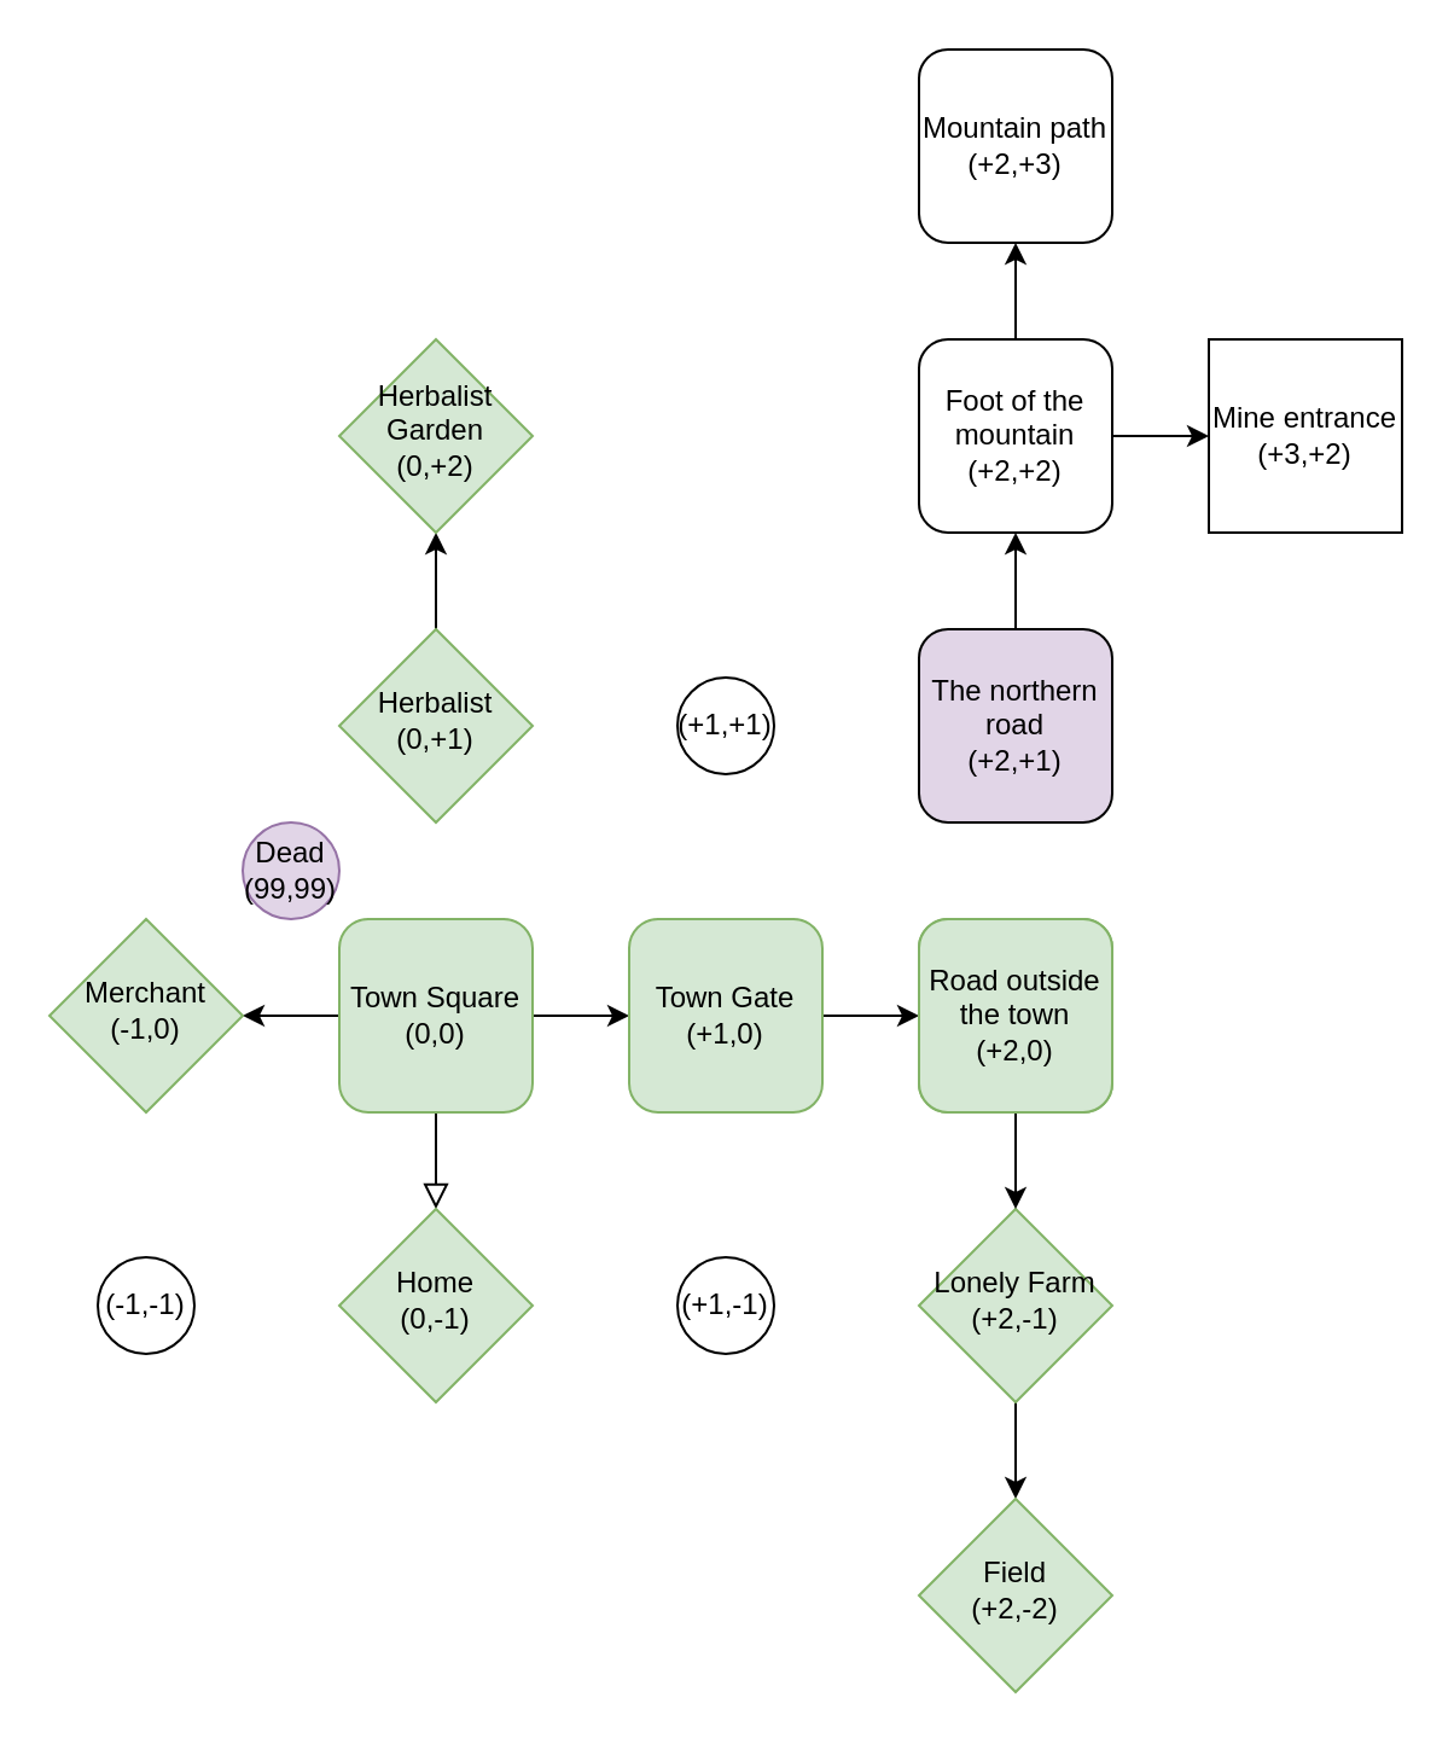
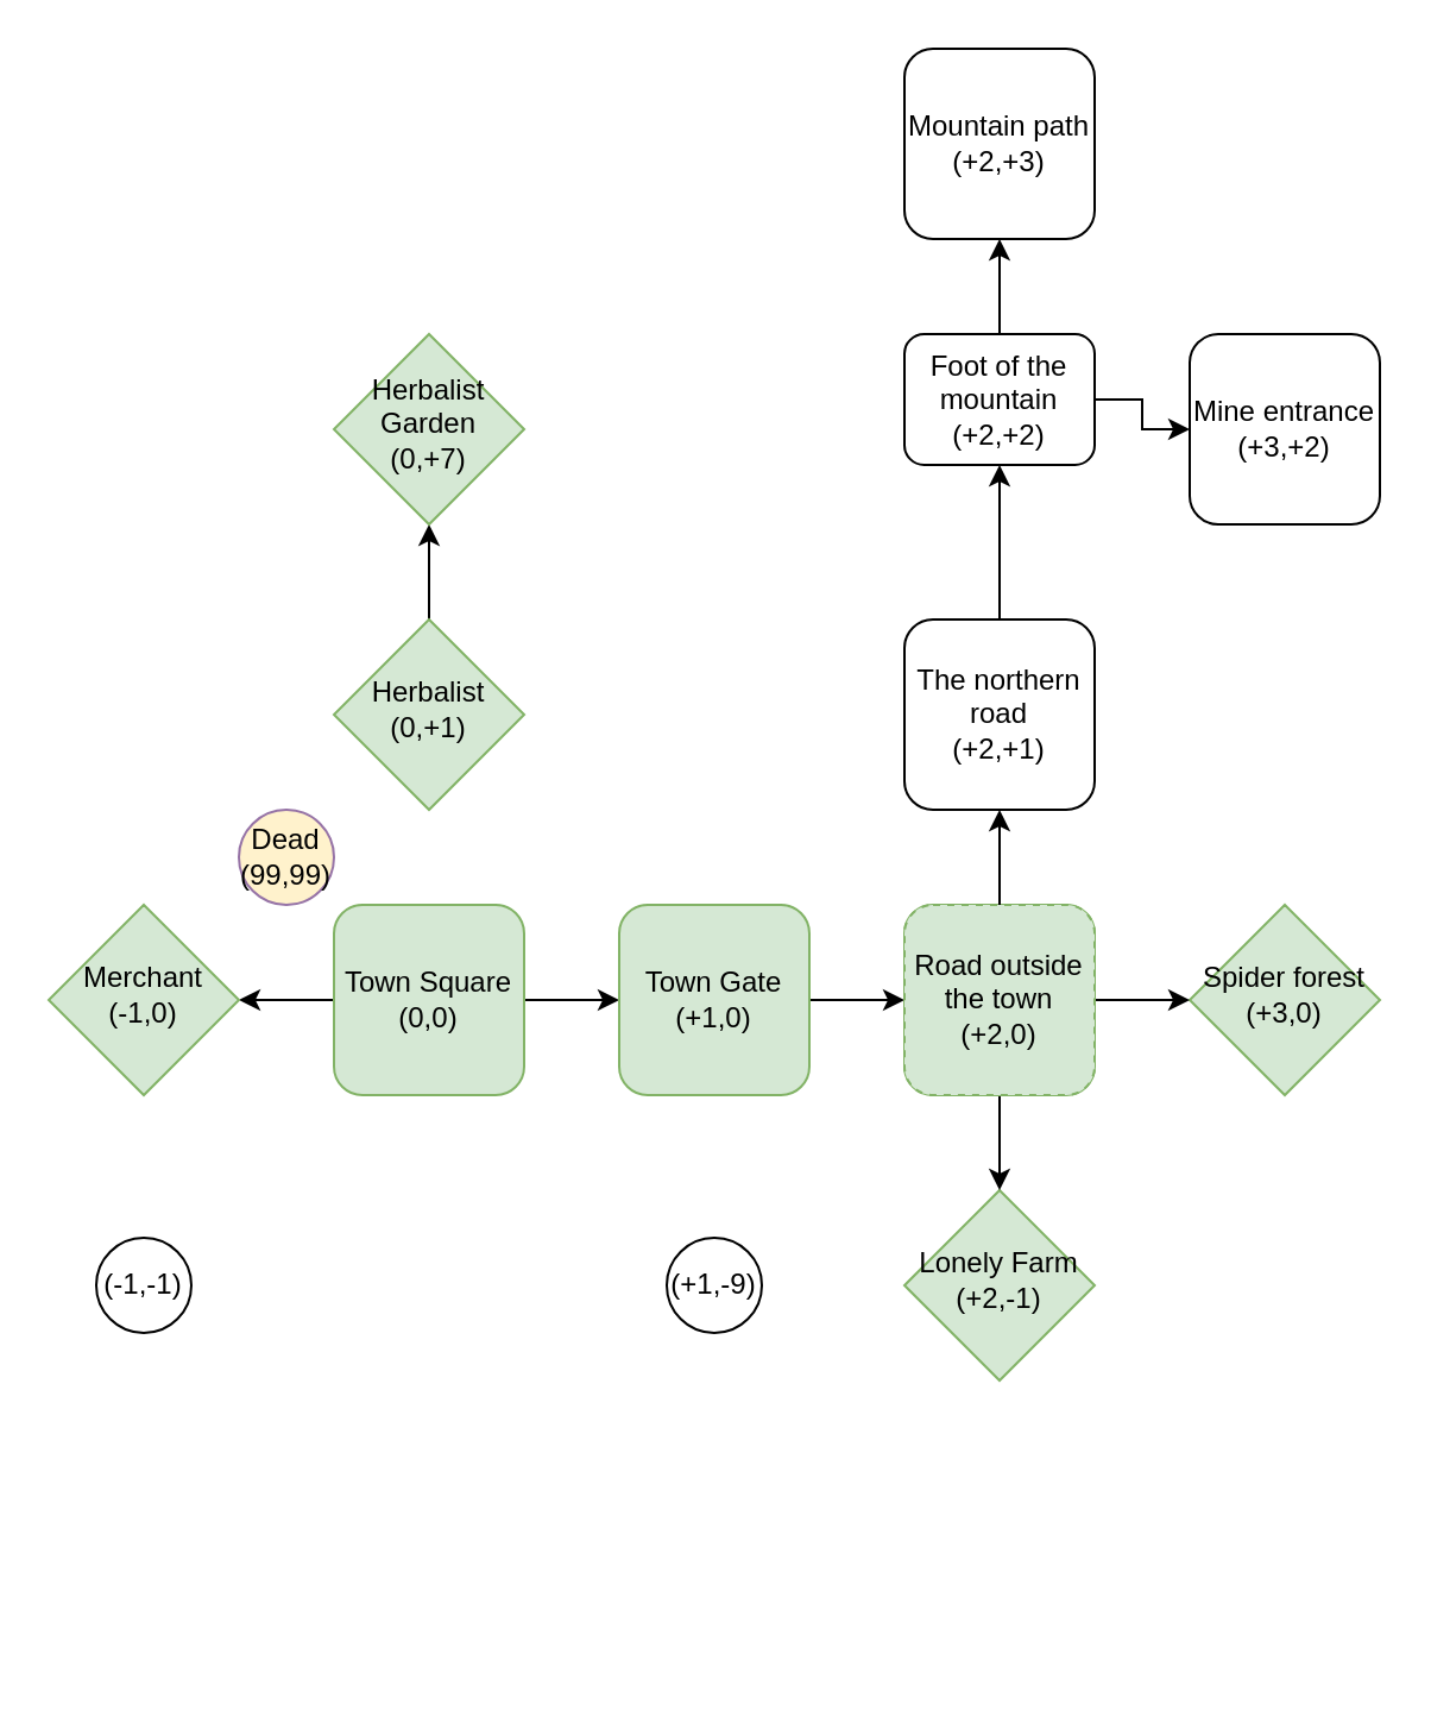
- <mxCell id="14" value="&lt;div&gt;Herbalist Garden&lt;/div&gt;(0,+2)" style="rhombus;whiteSpace=wrap;html=1;shadow=0;fontFamily=Helvetica;fontSize=12;align=center;strokeWidth=1;spacing=6;spacingTop=-4;fillColor=#d5e8d4;strokeColor=#82b366;" parent="1" vertex="1"><mxGeometry x="140" y="140" width="80" height="80" as="geometry" /></mxCell>
+ <mxCell id="14" value="&lt;div&gt;Herbalist Garden&lt;/div&gt;(0,+7)" style="rhombus;whiteSpace=wrap;html=1;shadow=0;fontFamily=Helvetica;fontSize=12;align=center;strokeWidth=1;spacing=6;spacingTop=-4;fillColor=#d5e8d4;strokeColor=#82b366;" parent="1" vertex="1"><mxGeometry x="140" y="140" width="80" height="80" as="geometry" /></mxCell>
- <mxCell id="26" value="&lt;div&gt;Foot of the mountain&lt;br&gt;&lt;/div&gt;&lt;div&gt;(+2,+2)&lt;/div&gt;" style="rounded=1;whiteSpace=wrap;html=1;fontSize=12;glass=0;strokeWidth=1;shadow=0;" parent="1" vertex="1"><mxGeometry x="380" y="140" width="80" height="80" as="geometry" /></mxCell>
+ <mxCell id="26" value="&lt;div&gt;Foot of the mountain&lt;br&gt;&lt;/div&gt;&lt;div&gt;(+2,+2)&lt;/div&gt;" style="rounded=1;whiteSpace=wrap;html=1;fontSize=12;glass=0;strokeWidth=1;shadow=0;" parent="1" vertex="1"><mxGeometry x="380" y="140" width="80" height="55" as="geometry" /></mxCell>
- <mxCell id="28" value="&lt;div&gt;Mine entrance&lt;/div&gt;&lt;div&gt;(+3,+2)&lt;/div&gt;" style="whiteSpace=wrap;html=1;fontSize=12;glass=0;strokeWidth=1;shadow=0;rounded=0;" parent="1" vertex="1"><mxGeometry x="500" y="140" width="80" height="80" as="geometry" /></mxCell>
+ <mxCell id="28" value="&lt;div&gt;Mine entrance&lt;/div&gt;&lt;div&gt;(+3,+2)&lt;/div&gt;" style="rounded=1;whiteSpace=wrap;html=1;fontSize=12;glass=0;strokeWidth=1;shadow=0;" parent="1" vertex="1"><mxGeometry x="500" y="140" width="80" height="80" as="geometry" /></mxCell>
- <mxCell id="30" value="(+1,+1)" style="ellipse;whiteSpace=wrap;html=1;aspect=fixed;fillColor=none;" parent="1" vertex="1"><mxGeometry x="280" y="280" width="40" height="40" as="geometry" /></mxCell>
- <mxCell id="23" value="&lt;div&gt;The northern road&lt;br&gt;&lt;/div&gt;&lt;div&gt;(+2,+1)&lt;/div&gt;" style="rounded=1;whiteSpace=wrap;html=1;fontSize=12;glass=0;strokeWidth=1;shadow=0;fillColor=#e1d5e7;" parent="1" vertex="1"><mxGeometry x="380" y="260" width="80" height="80" as="geometry" /></mxCell>
+ <mxCell id="23" value="&lt;div&gt;The northern road&lt;br&gt;&lt;/div&gt;&lt;div&gt;(+2,+1)&lt;/div&gt;" style="rounded=1;whiteSpace=wrap;html=1;fontSize=12;glass=0;strokeWidth=1;shadow=0;" parent="1" vertex="1"><mxGeometry x="380" y="260" width="80" height="80" as="geometry" /></mxCell>
- <mxCell id="29" value="&lt;div&gt;Dead&lt;/div&gt;&lt;div&gt;(99,99)&lt;br&gt;&lt;/div&gt;" style="ellipse;whiteSpace=wrap;html=1;aspect=fixed;fillColor=#e1d5e7;strokeColor=#9673a6;" parent="1" vertex="1"><mxGeometry x="100" y="340" width="40" height="40" as="geometry" /></mxCell>
+ <mxCell id="29" value="&lt;div&gt;Dead&lt;/div&gt;&lt;div&gt;(99,99)&lt;br&gt;&lt;/div&gt;" style="ellipse;whiteSpace=wrap;html=1;aspect=fixed;fillColor=#fff2cc;strokeColor=#9673a6;" parent="1" vertex="1"><mxGeometry x="100" y="340" width="40" height="40" as="geometry" /></mxCell>
+ <mxCell id="20" value="" style="edgeStyle=orthogonalEdgeStyle;rounded=0;orthogonalLoop=1;jettySize=auto;html=1;" parent="1" source="21" target="23" edge="1"><mxGeometry relative="1" as="geometry" /></mxCell>
- <mxCell id="21" value="&lt;div&gt;Road outside&lt;/div&gt;&lt;div&gt;the town&lt;/div&gt;&lt;div&gt;(+2,0)&lt;br&gt;&lt;/div&gt;" style="rounded=1;whiteSpace=wrap;html=1;fontSize=12;glass=0;strokeWidth=1;shadow=0;fillColor=#d5e8d4;strokeColor=#82b366;" parent="1" vertex="1"><mxGeometry x="380" y="380" width="80" height="80" as="geometry" /></mxCell>
+ <mxCell id="21" value="&lt;div&gt;Road outside&lt;/div&gt;&lt;div&gt;the town&lt;/div&gt;&lt;div&gt;(+2,0)&lt;br&gt;&lt;/div&gt;" style="rounded=1;whiteSpace=wrap;html=1;fontSize=12;glass=0;strokeWidth=1;shadow=0;fillColor=#d5e8d4;strokeColor=#82b366;dashed=1;" parent="1" vertex="1"><mxGeometry x="380" y="380" width="80" height="80" as="geometry" /></mxCell>
+ <mxCell id="19" style="edgeStyle=orthogonalEdgeStyle;rounded=0;orthogonalLoop=1;jettySize=auto;html=1;exitX=1;exitY=0.5;exitDx=0;exitDy=0;entryX=0;entryY=0.5;entryDx=0;entryDy=0;" parent="1" source="21" target="7" edge="1"><mxGeometry relative="1" as="geometry" /></mxCell>
+ <mxCell id="7" value="&lt;div&gt;Spider forest&lt;/div&gt;(+3,0)" style="rhombus;whiteSpace=wrap;html=1;shadow=0;fontFamily=Helvetica;fontSize=12;align=center;strokeWidth=1;spacing=6;spacingTop=-4;fillColor=#d5e8d4;strokeColor=#82b366;" parent="1" vertex="1"><mxGeometry x="500" y="380" width="80" height="80" as="geometry" /></mxCell>
- <mxCell id="2" value="" style="rounded=0;html=1;jettySize=auto;orthogonalLoop=1;fontSize=11;endArrow=block;endFill=0;endSize=8;strokeWidth=1;shadow=0;labelBackgroundColor=none;edgeStyle=orthogonalEdgeStyle;" parent="1" source="5" target="6" edge="1"><mxGeometry relative="1" as="geometry" /></mxCell>
- <mxCell id="6" value="&lt;div&gt;Home&lt;/div&gt;&lt;div&gt;(0,-1)&lt;/div&gt;" style="rhombus;whiteSpace=wrap;html=1;shadow=0;fontFamily=Helvetica;fontSize=12;align=center;strokeWidth=1;spacing=6;spacingTop=-4;fillColor=#d5e8d4;strokeColor=#82b366;" parent="1" vertex="1"><mxGeometry x="140" y="500" width="80" height="80" as="geometry" /></mxCell>
- <mxCell id="31" value="(+1,-1)" style="ellipse;whiteSpace=wrap;html=1;aspect=fixed;fillColor=none;" parent="1" vertex="1"><mxGeometry x="280" y="520" width="40" height="40" as="geometry" /></mxCell>
+ <mxCell id="31" value="(+1,-9)" style="ellipse;whiteSpace=wrap;html=1;aspect=fixed;fillColor=none;" parent="1" vertex="1"><mxGeometry x="280" y="520" width="40" height="40" as="geometry" /></mxCell>
- <mxCell id="8" value="" style="edgeStyle=orthogonalEdgeStyle;rounded=0;orthogonalLoop=1;jettySize=auto;html=1;" parent="1" source="9" target="10" edge="1"><mxGeometry relative="1" as="geometry" /></mxCell>
- <mxCell id="10" value="&lt;div&gt;Field&lt;/div&gt;&lt;div&gt;(+2,-2)&lt;/div&gt;" style="rhombus;whiteSpace=wrap;html=1;shadow=0;fontFamily=Helvetica;fontSize=12;align=center;strokeWidth=1;spacing=6;spacingTop=-4;fillColor=#d5e8d4;strokeColor=#82b366;" parent="1" vertex="1"><mxGeometry x="380" y="620" width="80" height="80" as="geometry" /></mxCell>
